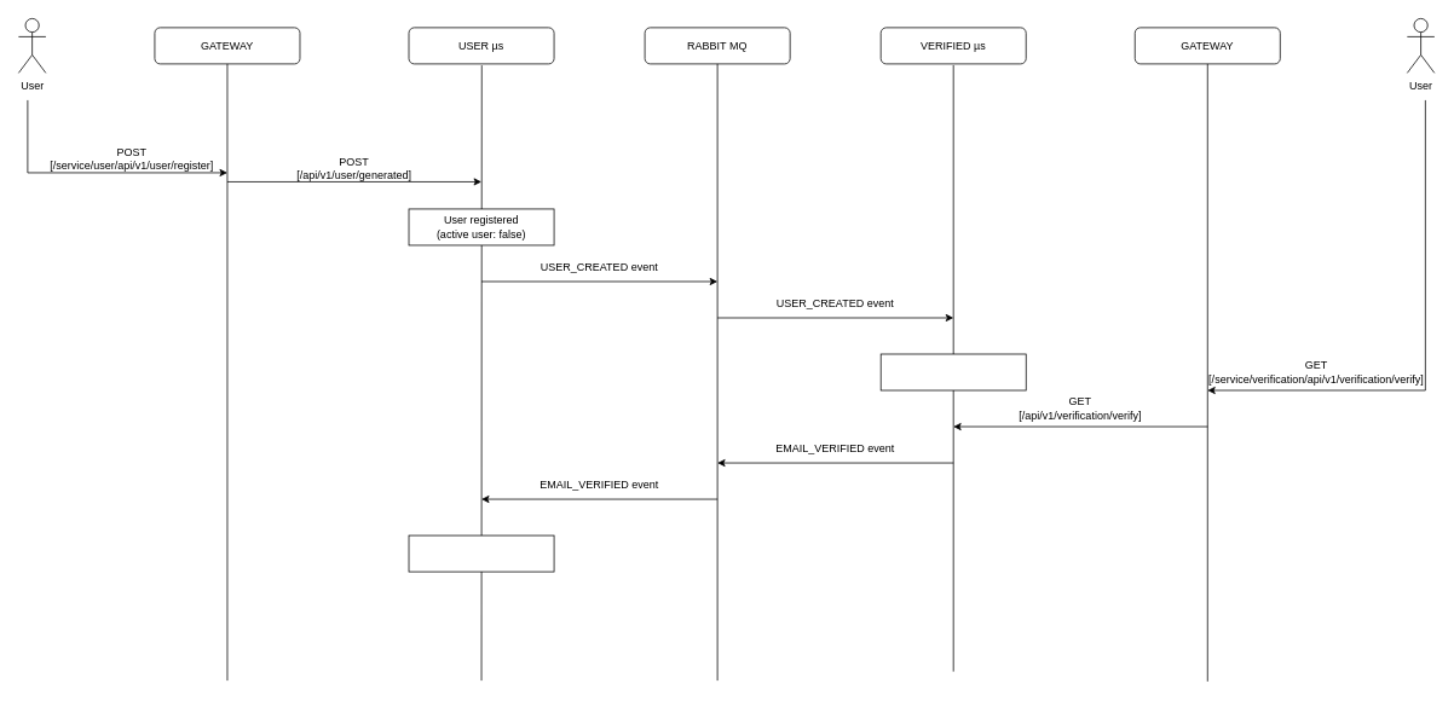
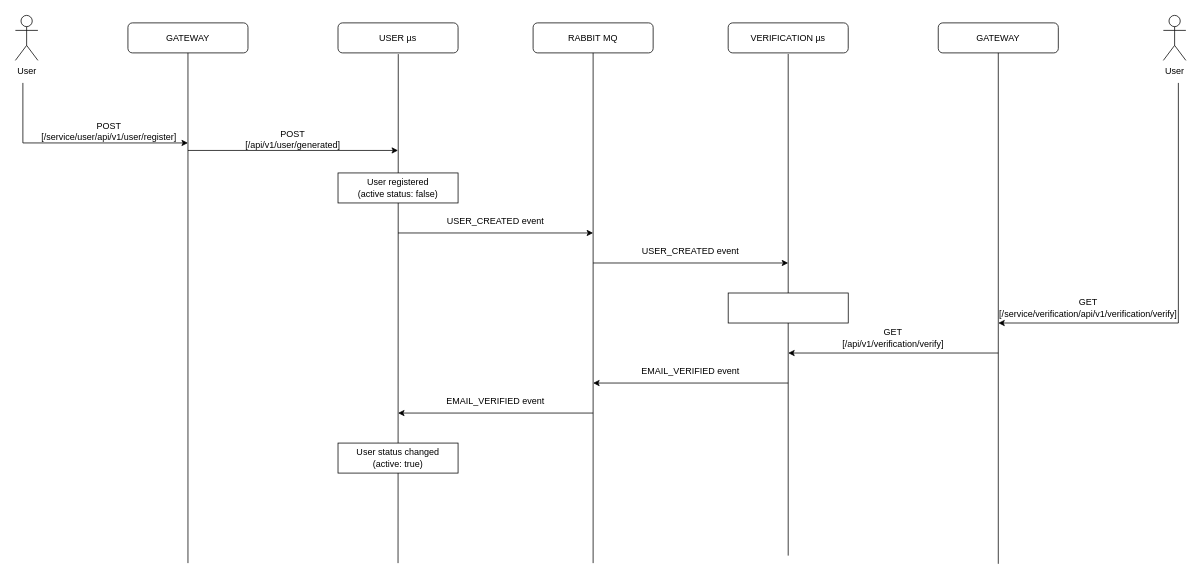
- <mxCell id="9" value="&lt;div&gt;VERIFIED µs&lt;br&gt;&lt;/div&gt;" style="text;html=1;strokeColor=none;fillColor=none;align=center;verticalAlign=middle;whiteSpace=wrap;rounded=0;" parent="1" vertex="1"><mxGeometry x="970" y="35" width="160" height="30" as="geometry" /></mxCell>
+ <mxCell id="9" value="&lt;div&gt;VERIFICATION µs&lt;br&gt;&lt;/div&gt;" style="text;html=1;strokeColor=none;fillColor=none;align=center;verticalAlign=middle;whiteSpace=wrap;rounded=0;" parent="1" vertex="1"><mxGeometry x="970" y="35" width="160" height="30" as="geometry" /></mxCell>
- <mxCell id="16" value="&lt;div&gt;User registered &lt;br&gt;&lt;/div&gt;&lt;div&gt;(active user: false)&lt;/div&gt;" style="text;html=1;strokeColor=none;fillColor=none;align=center;verticalAlign=middle;whiteSpace=wrap;rounded=0;" parent="1" vertex="1"><mxGeometry x="450" y="235" width="160" height="30" as="geometry" /></mxCell>
+ <mxCell id="16" value="&lt;div&gt;User registered &lt;br&gt;&lt;/div&gt;&lt;div&gt;(active status: false)&lt;/div&gt;" style="text;html=1;strokeColor=none;fillColor=none;align=center;verticalAlign=middle;whiteSpace=wrap;rounded=0;" parent="1" vertex="1"><mxGeometry x="450" y="235" width="160" height="30" as="geometry" /></mxCell>
+ <mxCell id="29" value="&lt;div&gt;User status changed &lt;br&gt;&lt;/div&gt;&lt;div&gt;(active: true)&lt;br&gt;&lt;/div&gt;" style="text;html=1;strokeColor=none;fillColor=none;align=center;verticalAlign=middle;whiteSpace=wrap;rounded=0;" parent="1" vertex="1"><mxGeometry x="450" y="595" width="160" height="30" as="geometry" /></mxCell>
